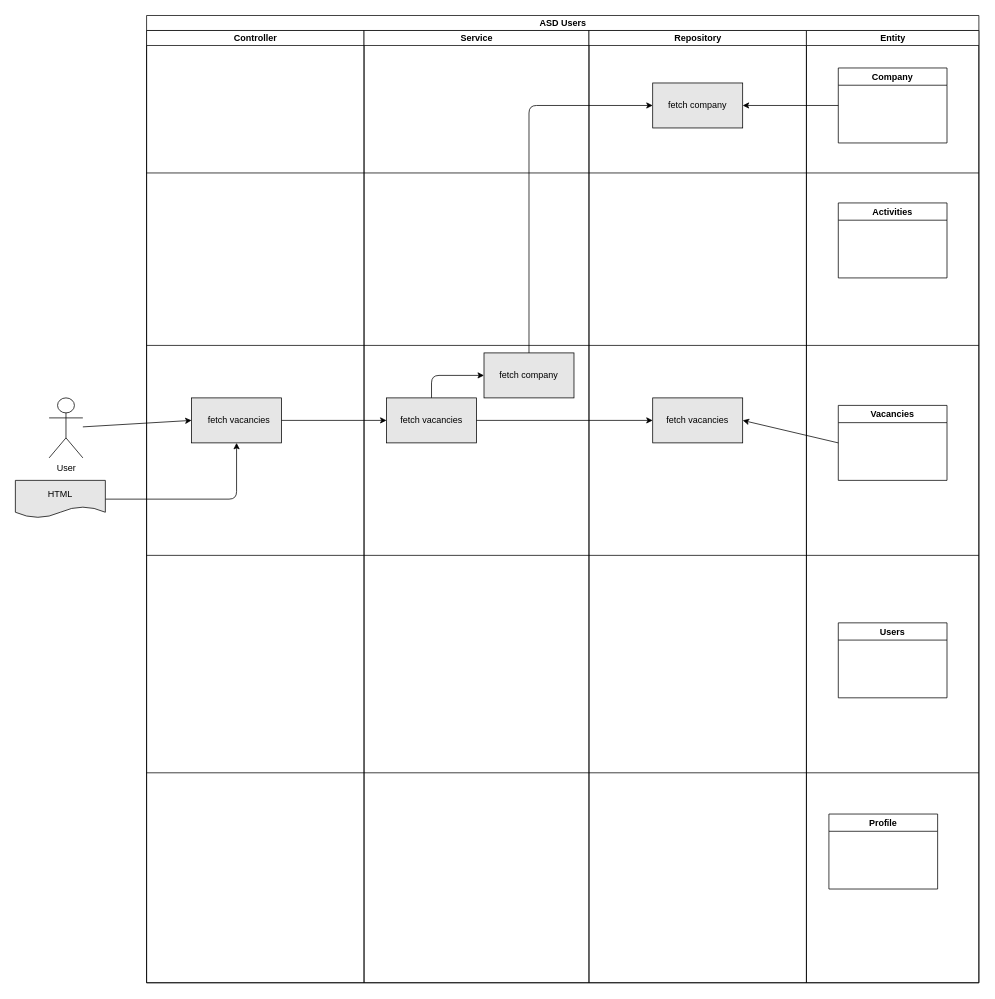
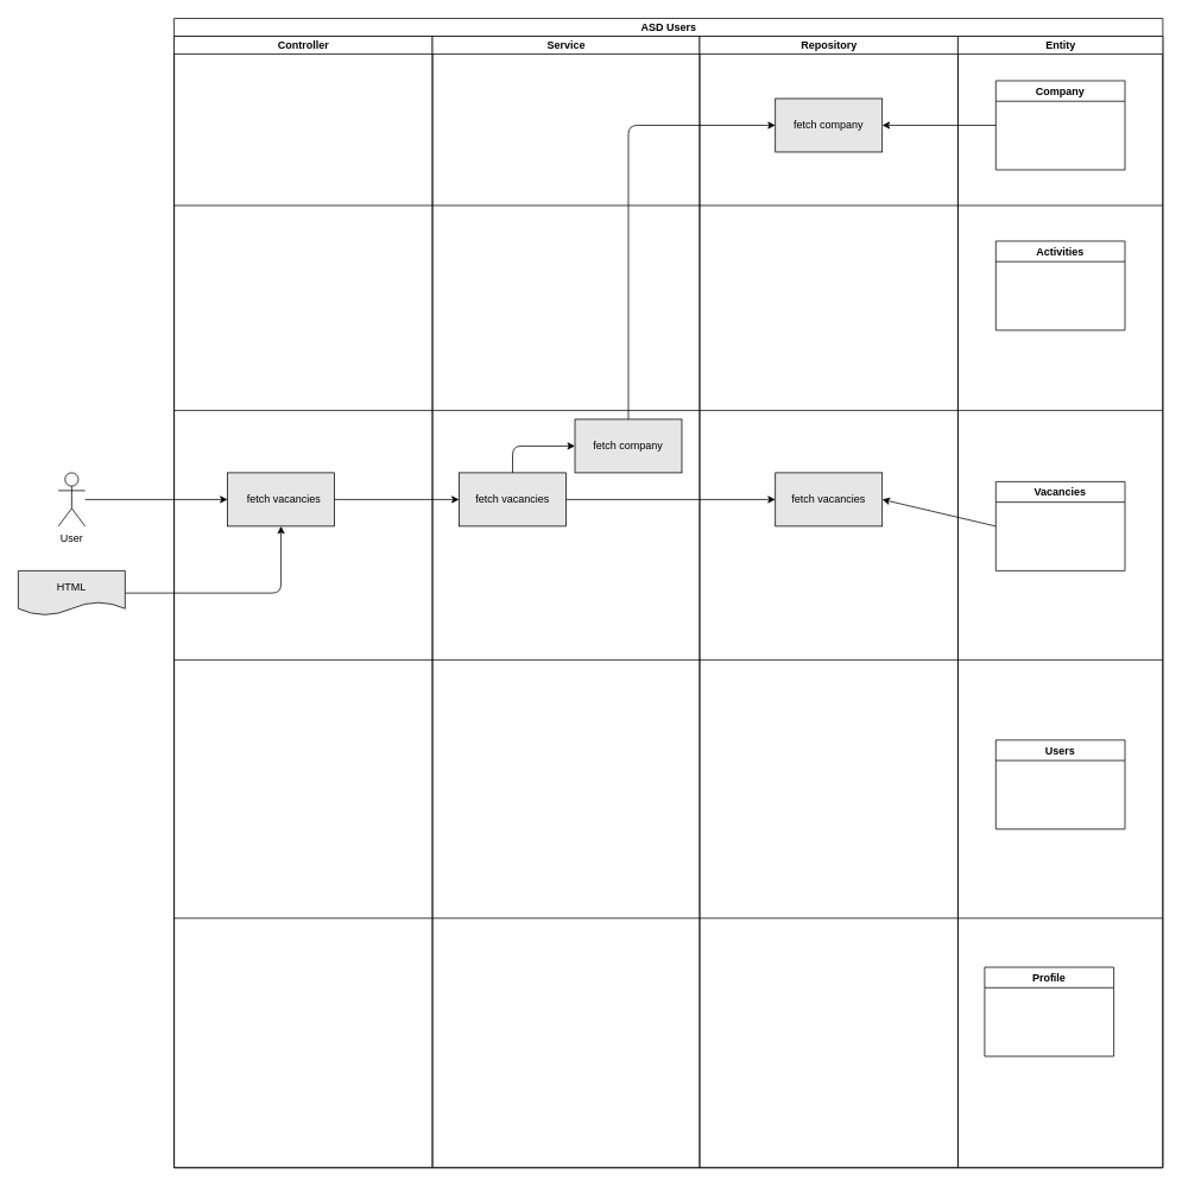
- <mxCell id="28" value="User" style="shape=umlActor;verticalLabelPosition=bottom;verticalAlign=top;html=1;outlineConnect=0;" parent="1" vertex="1"><mxGeometry x="65" y="530" width="45" height="80" as="geometry" /></mxCell>
+ <mxCell id="28" value="User" style="shape=umlActor;verticalLabelPosition=bottom;verticalAlign=top;html=1;outlineConnect=0;" parent="1" vertex="1"><mxGeometry x="65" y="530" width="30" height="60" as="geometry" /></mxCell>
